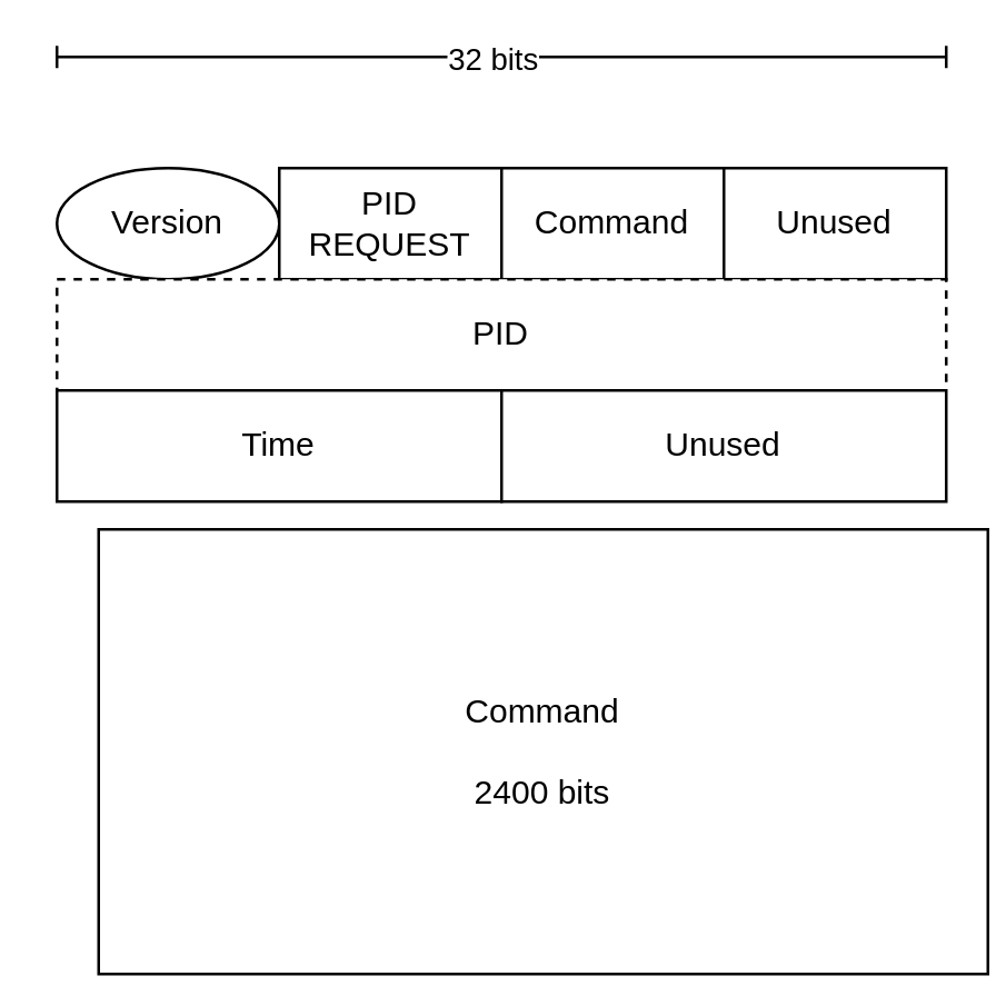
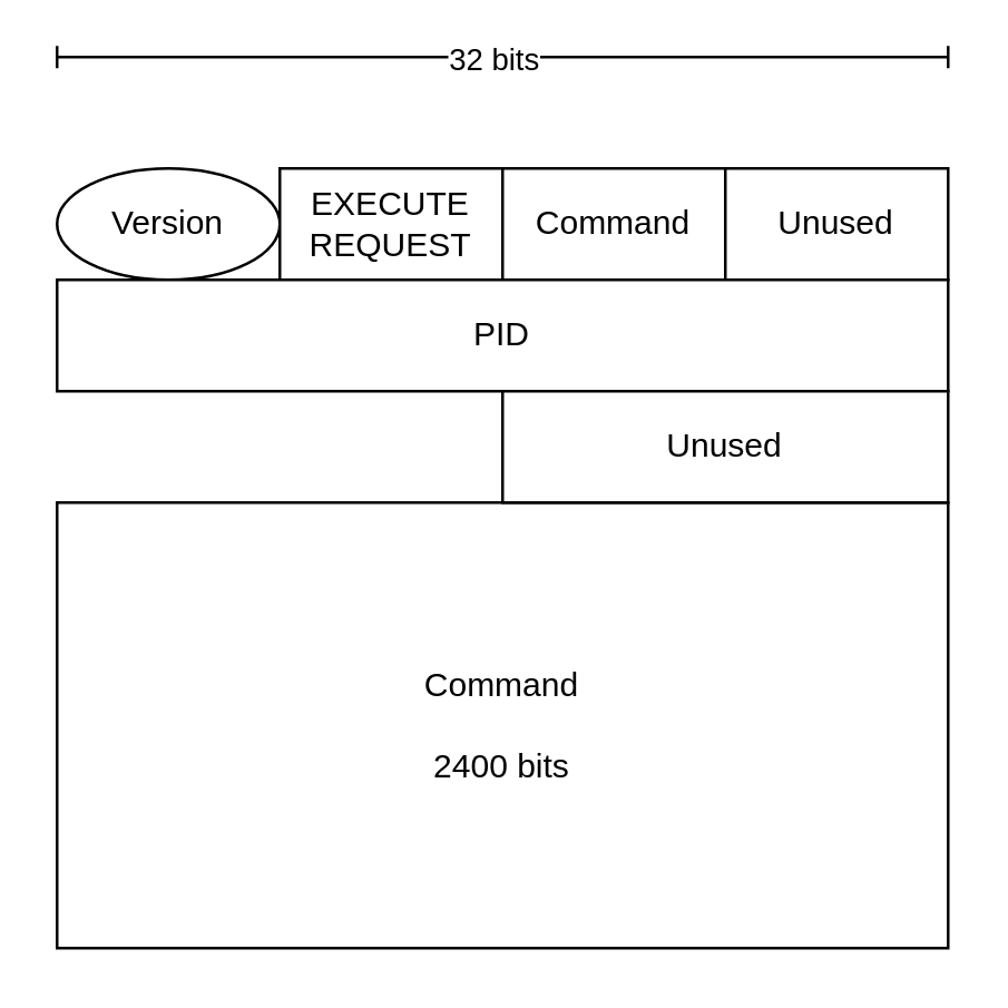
- <mxCell id="6" value="PID&lt;div&gt;REQUEST&lt;/div&gt;" style="rounded=0;whiteSpace=wrap;html=1;" parent="1" vertex="1"><mxGeometry x="100" y="60" width="80" height="40" as="geometry" /></mxCell>
+ <mxCell id="6" value="EXECUTE&lt;div&gt;REQUEST&lt;/div&gt;" style="rounded=0;whiteSpace=wrap;html=1;" parent="1" vertex="1"><mxGeometry x="100" y="60" width="80" height="40" as="geometry" /></mxCell>
- <mxCell id="9" value="PID" style="rounded=0;whiteSpace=wrap;html=1;dashed=1;" parent="1" vertex="1"><mxGeometry x="20" y="100" width="320" height="40" as="geometry" /></mxCell>
+ <mxCell id="9" value="PID" style="rounded=0;whiteSpace=wrap;html=1;" parent="1" vertex="1"><mxGeometry x="20" y="100" width="320" height="40" as="geometry" /></mxCell>
- <mxCell id="10" value="Time" style="rounded=0;whiteSpace=wrap;html=1;" vertex="1" parent="1"><mxGeometry x="20" y="140" width="160" height="40" as="geometry" /></mxCell>
- <mxCell id="2" value="&lt;div&gt;Command&lt;/div&gt;&lt;div&gt;&lt;br&gt;&lt;/div&gt;&lt;div&gt;2400 bits&lt;br&gt;&lt;/div&gt;" style="rounded=0;whiteSpace=wrap;html=1;movable=1;resizable=1;rotatable=1;deletable=1;editable=1;locked=0;connectable=1;container=0;" parent="1" vertex="1"><mxGeometry x="35" y="190" width="320" height="160" as="geometry" /></mxCell>
+ <mxCell id="2" value="&lt;div&gt;Command&lt;/div&gt;&lt;div&gt;&lt;br&gt;&lt;/div&gt;&lt;div&gt;2400 bits&lt;br&gt;&lt;/div&gt;" style="rounded=0;whiteSpace=wrap;html=1;movable=1;resizable=1;rotatable=1;deletable=1;editable=1;locked=0;connectable=1;container=0;" parent="1" vertex="1"><mxGeometry x="20" y="180" width="320" height="160" as="geometry" /></mxCell>
